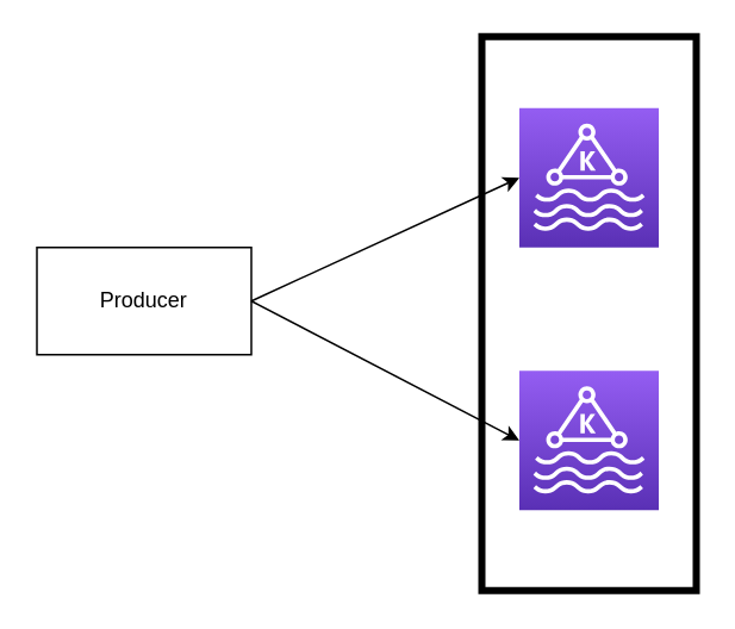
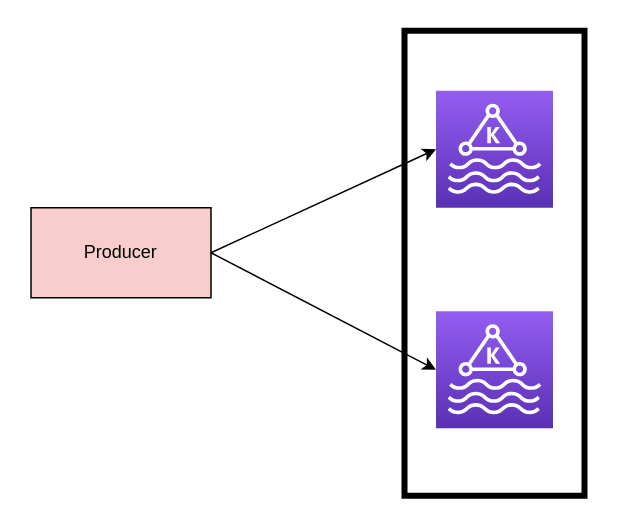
- <mxCell id="3" value="Producer" style="rounded=0;whiteSpace=wrap;html=1;" vertex="1" parent="1"><mxGeometry x="20" y="138" width="120" height="60" as="geometry" /></mxCell>
+ <mxCell id="3" value="Producer" style="rounded=0;whiteSpace=wrap;html=1;fillColor=#f8cecc;" vertex="1" parent="1"><mxGeometry x="20" y="138" width="120" height="60" as="geometry" /></mxCell>
